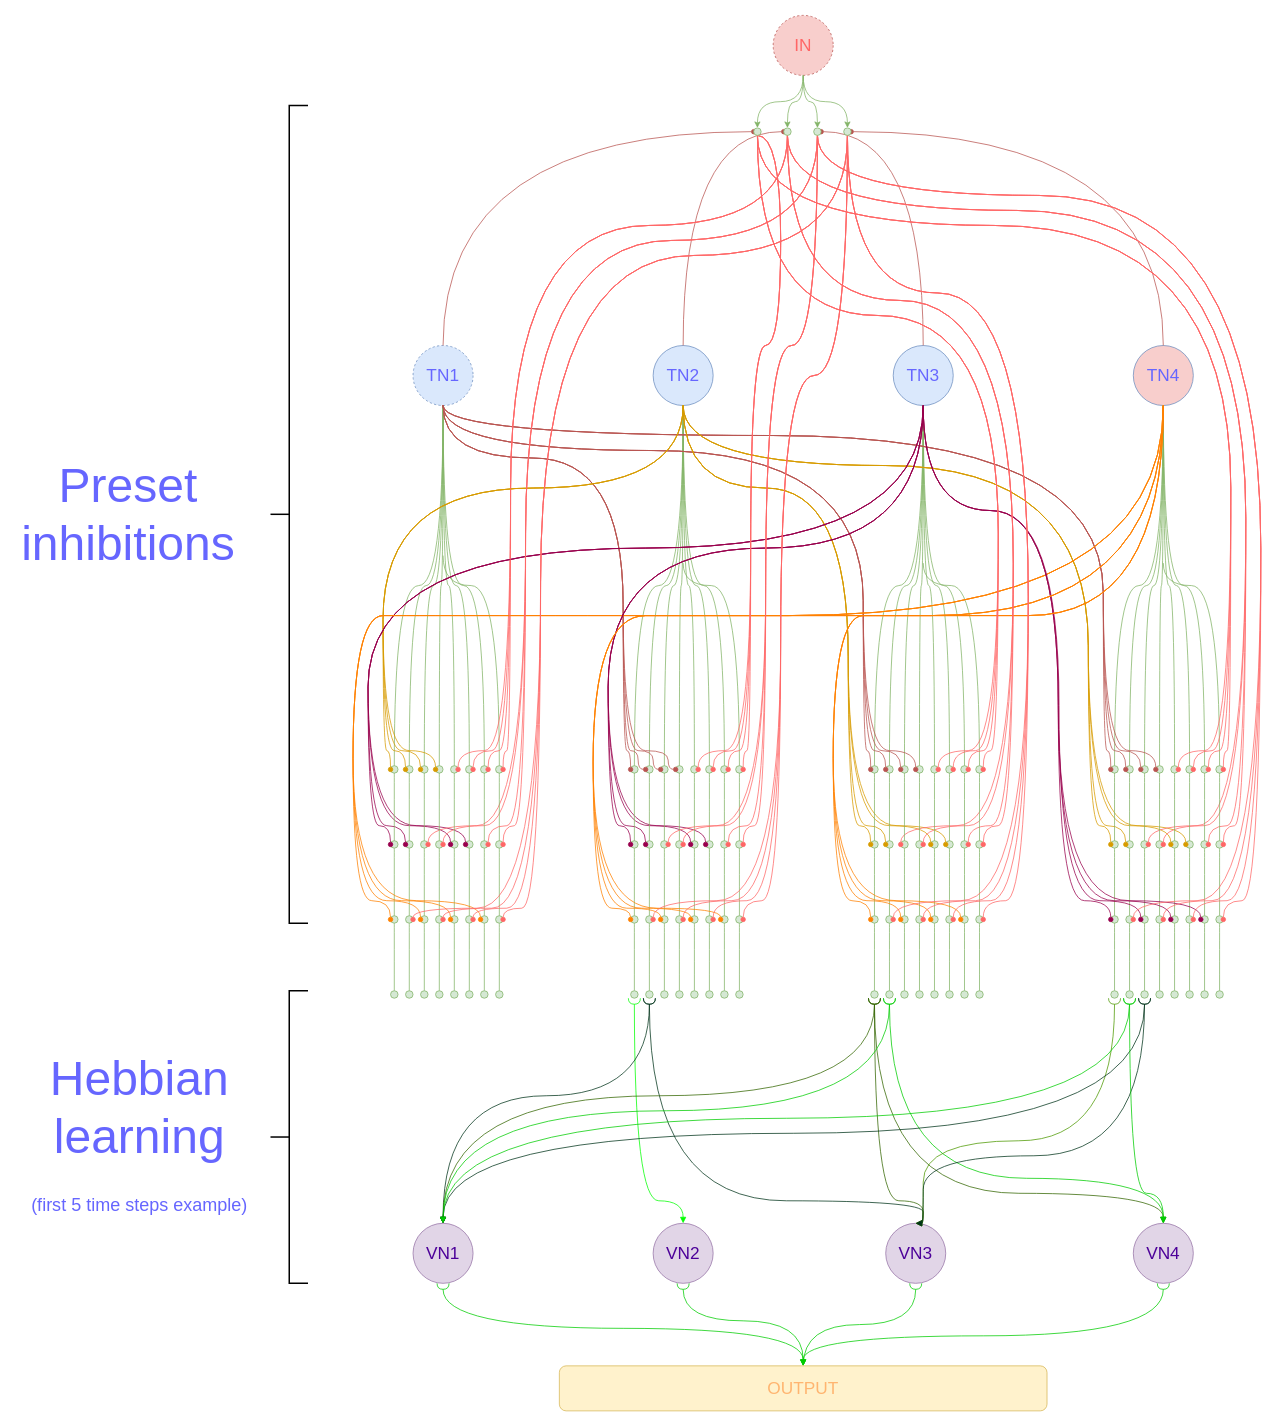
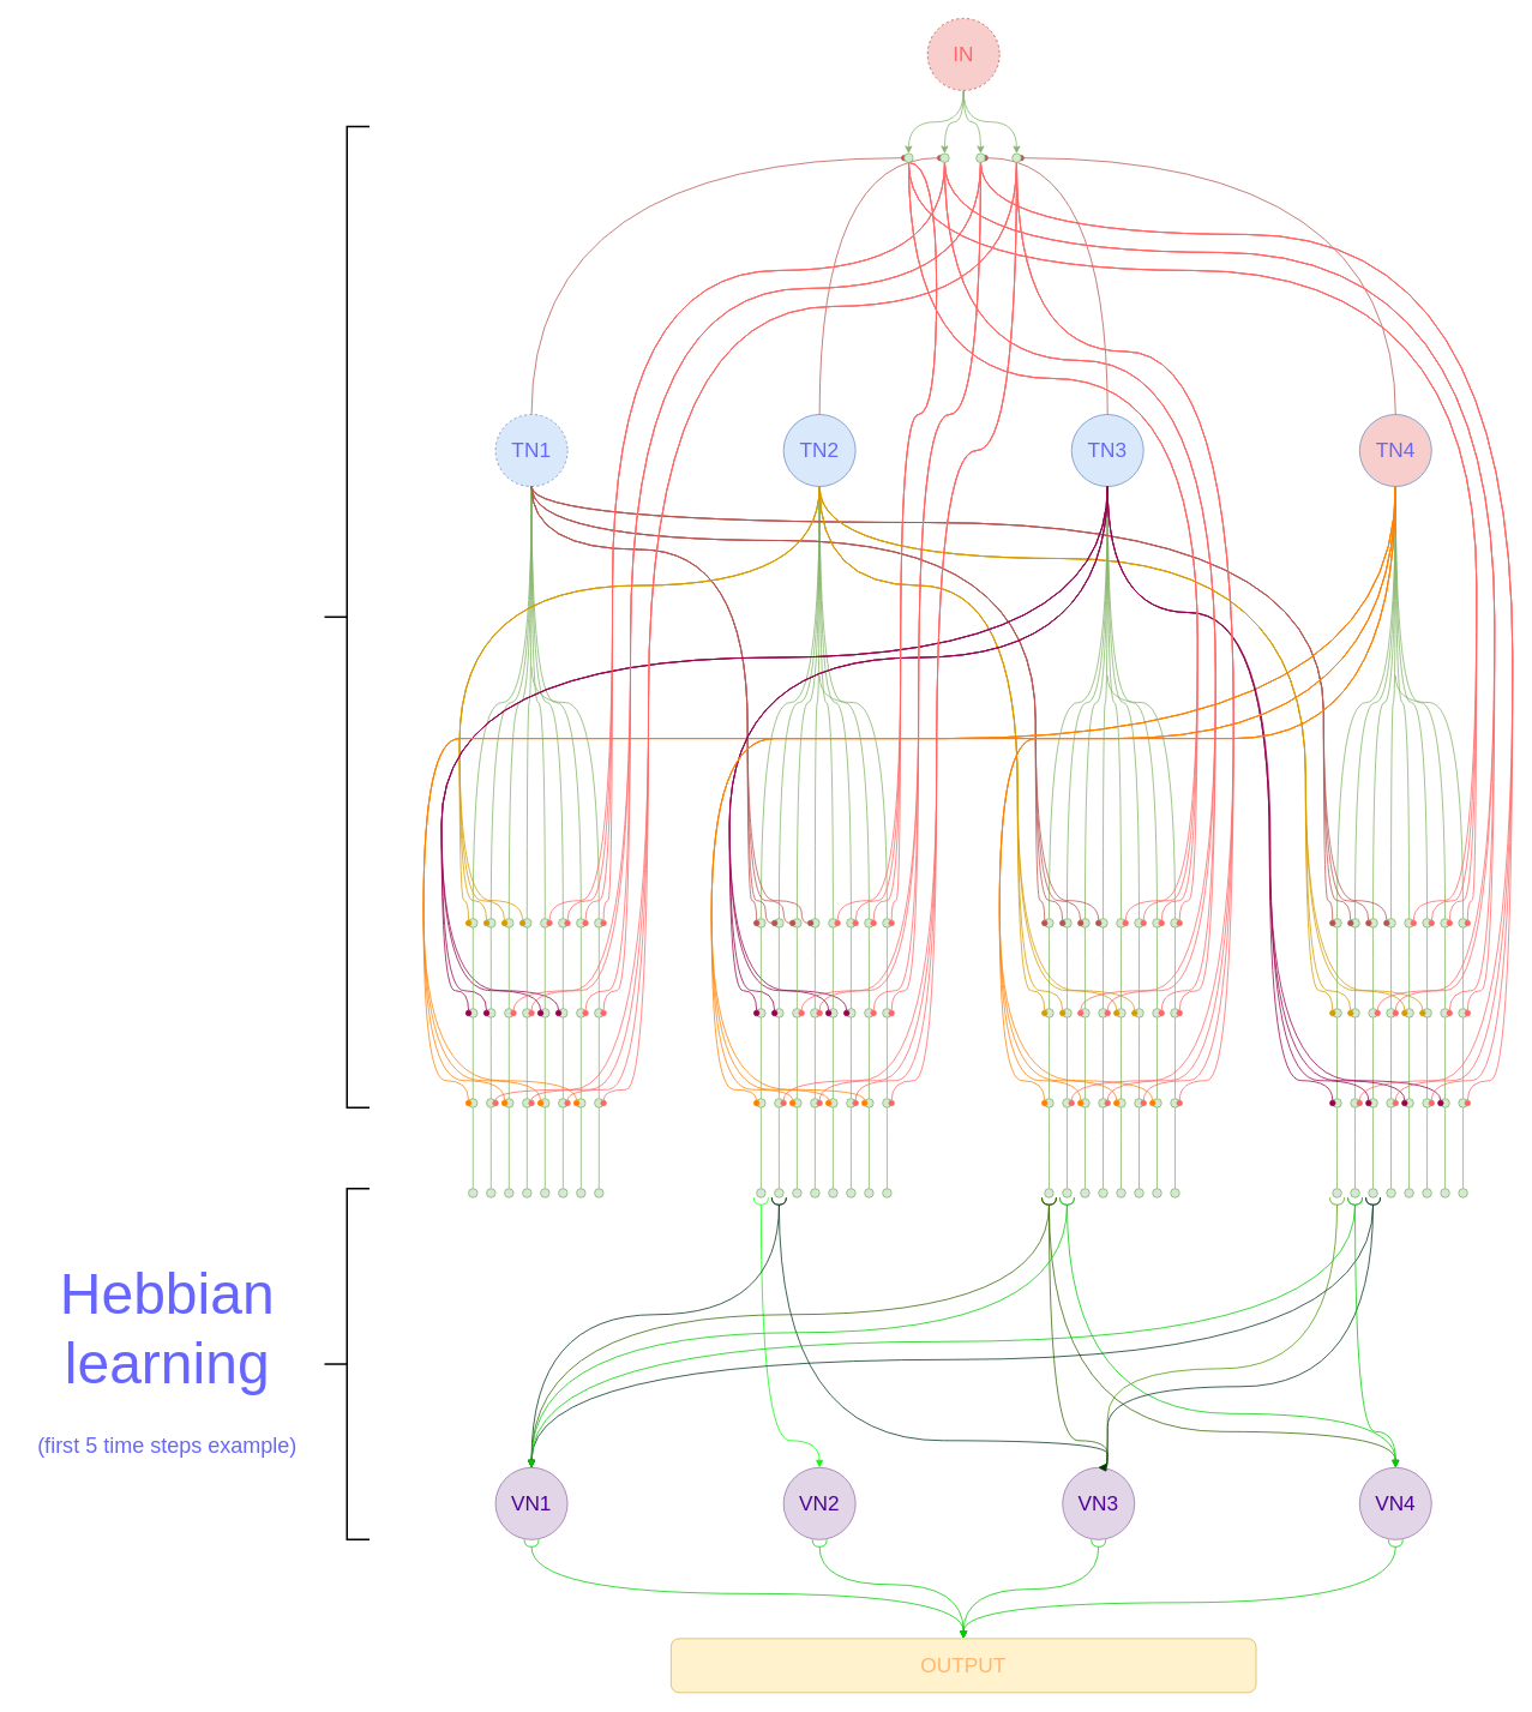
- <mxCell id="400" value="Preset&lt;br&gt;inhibitions" style="text;html=1;align=center;verticalAlign=middle;resizable=0;points=[];autosize=1;fontSize=64;fontColor=#6666FF;" vertex="1" parent="1"><mxGeometry x="20" y="605" width="300" height="160" as="geometry" /></mxCell>
- <mxCell id="347" style="edgeStyle=orthogonalEdgeStyle;curved=1;rounded=0;orthogonalLoop=1;jettySize=auto;html=1;entryX=0.5;entryY=0;entryDx=0;entryDy=0;startArrow=halfCircle;startFill=0;endArrow=none;endFill=1;strokeColor=#00CC00;fillColor=#d5e8d4;fontSize=23;fontColor=#3333FF;" edge="1" parent="1" source="348" target="396"><mxGeometry relative="1" as="geometry" /></mxCell>
+ <mxCell id="347" style="edgeStyle=orthogonalEdgeStyle;curved=1;rounded=0;orthogonalLoop=1;jettySize=auto;html=1;entryX=0.5;entryY=0;entryDx=0;entryDy=0;startArrow=halfCircle;startFill=0;endArrow=block;endFill=1;strokeColor=#00CC00;fillColor=#d5e8d4;fontSize=23;fontColor=#3333FF;" edge="1" parent="1" source="348" target="396"><mxGeometry relative="1" as="geometry" /></mxCell>
